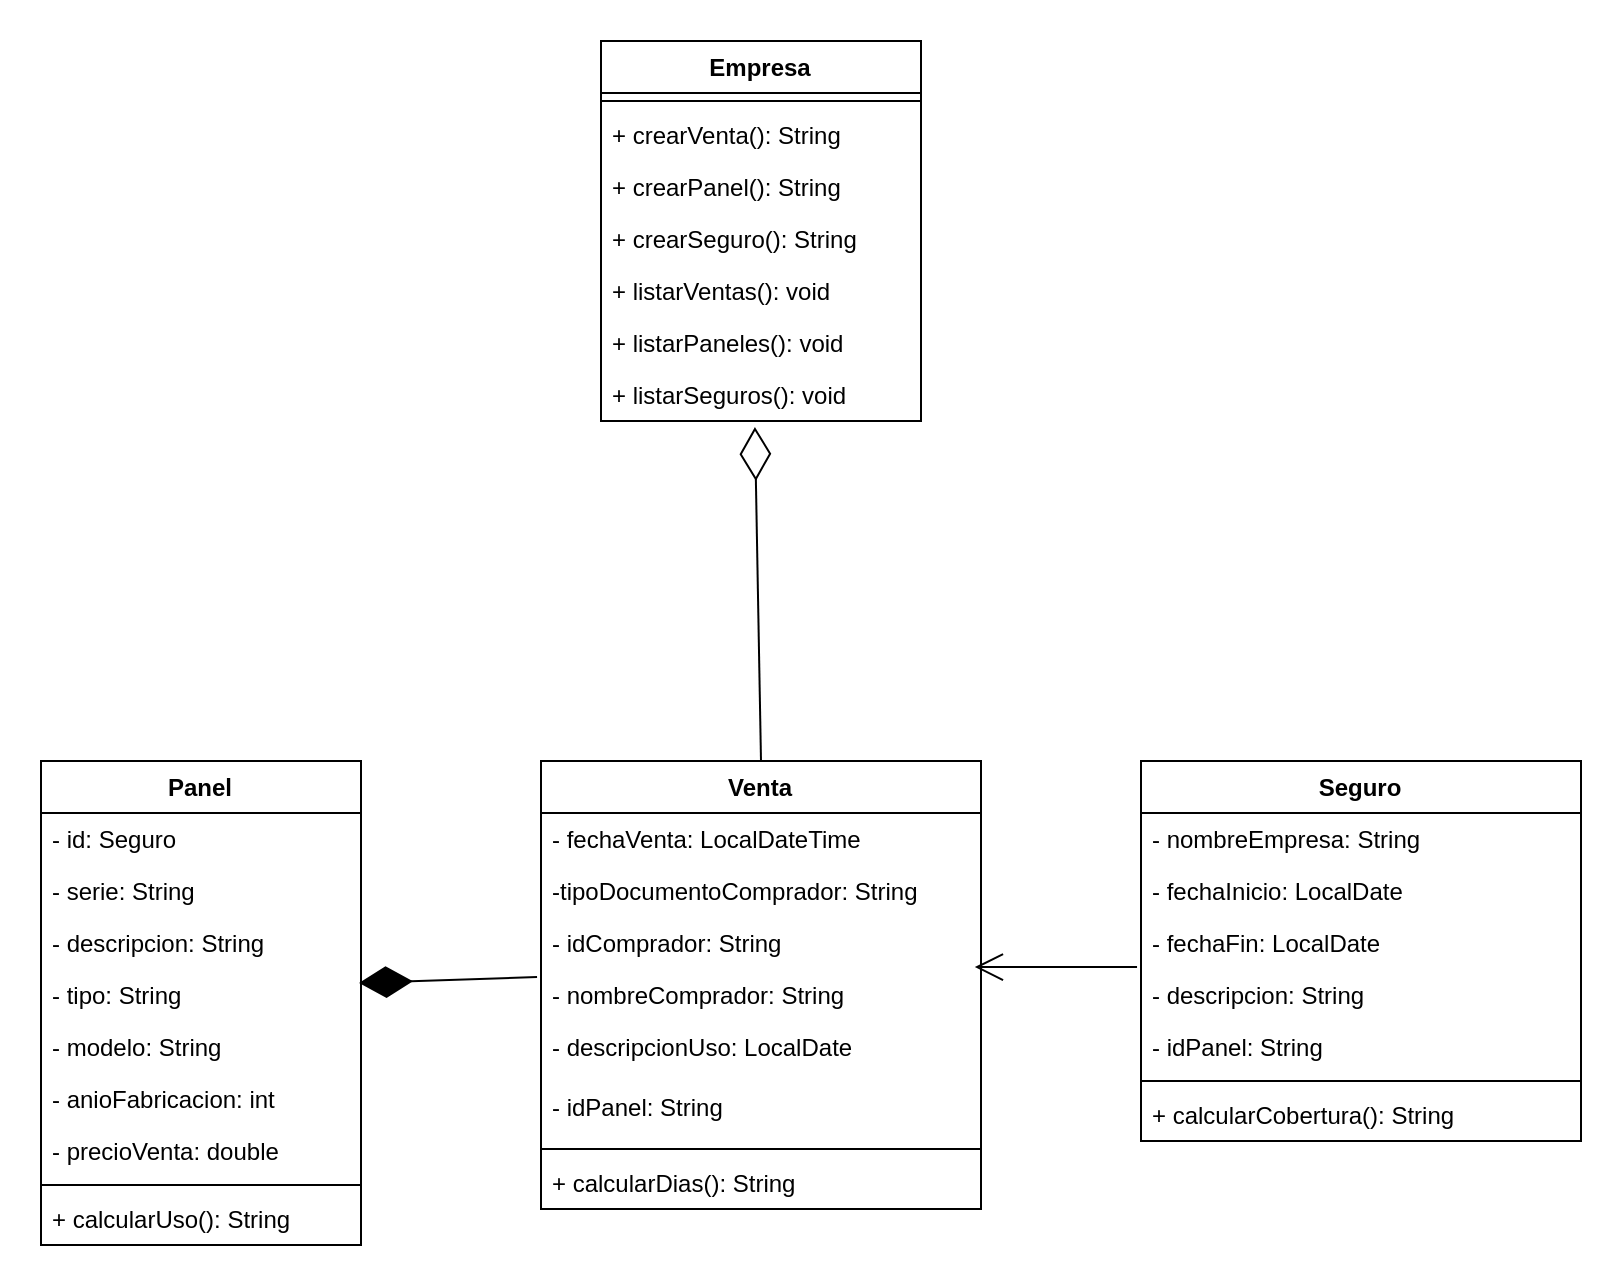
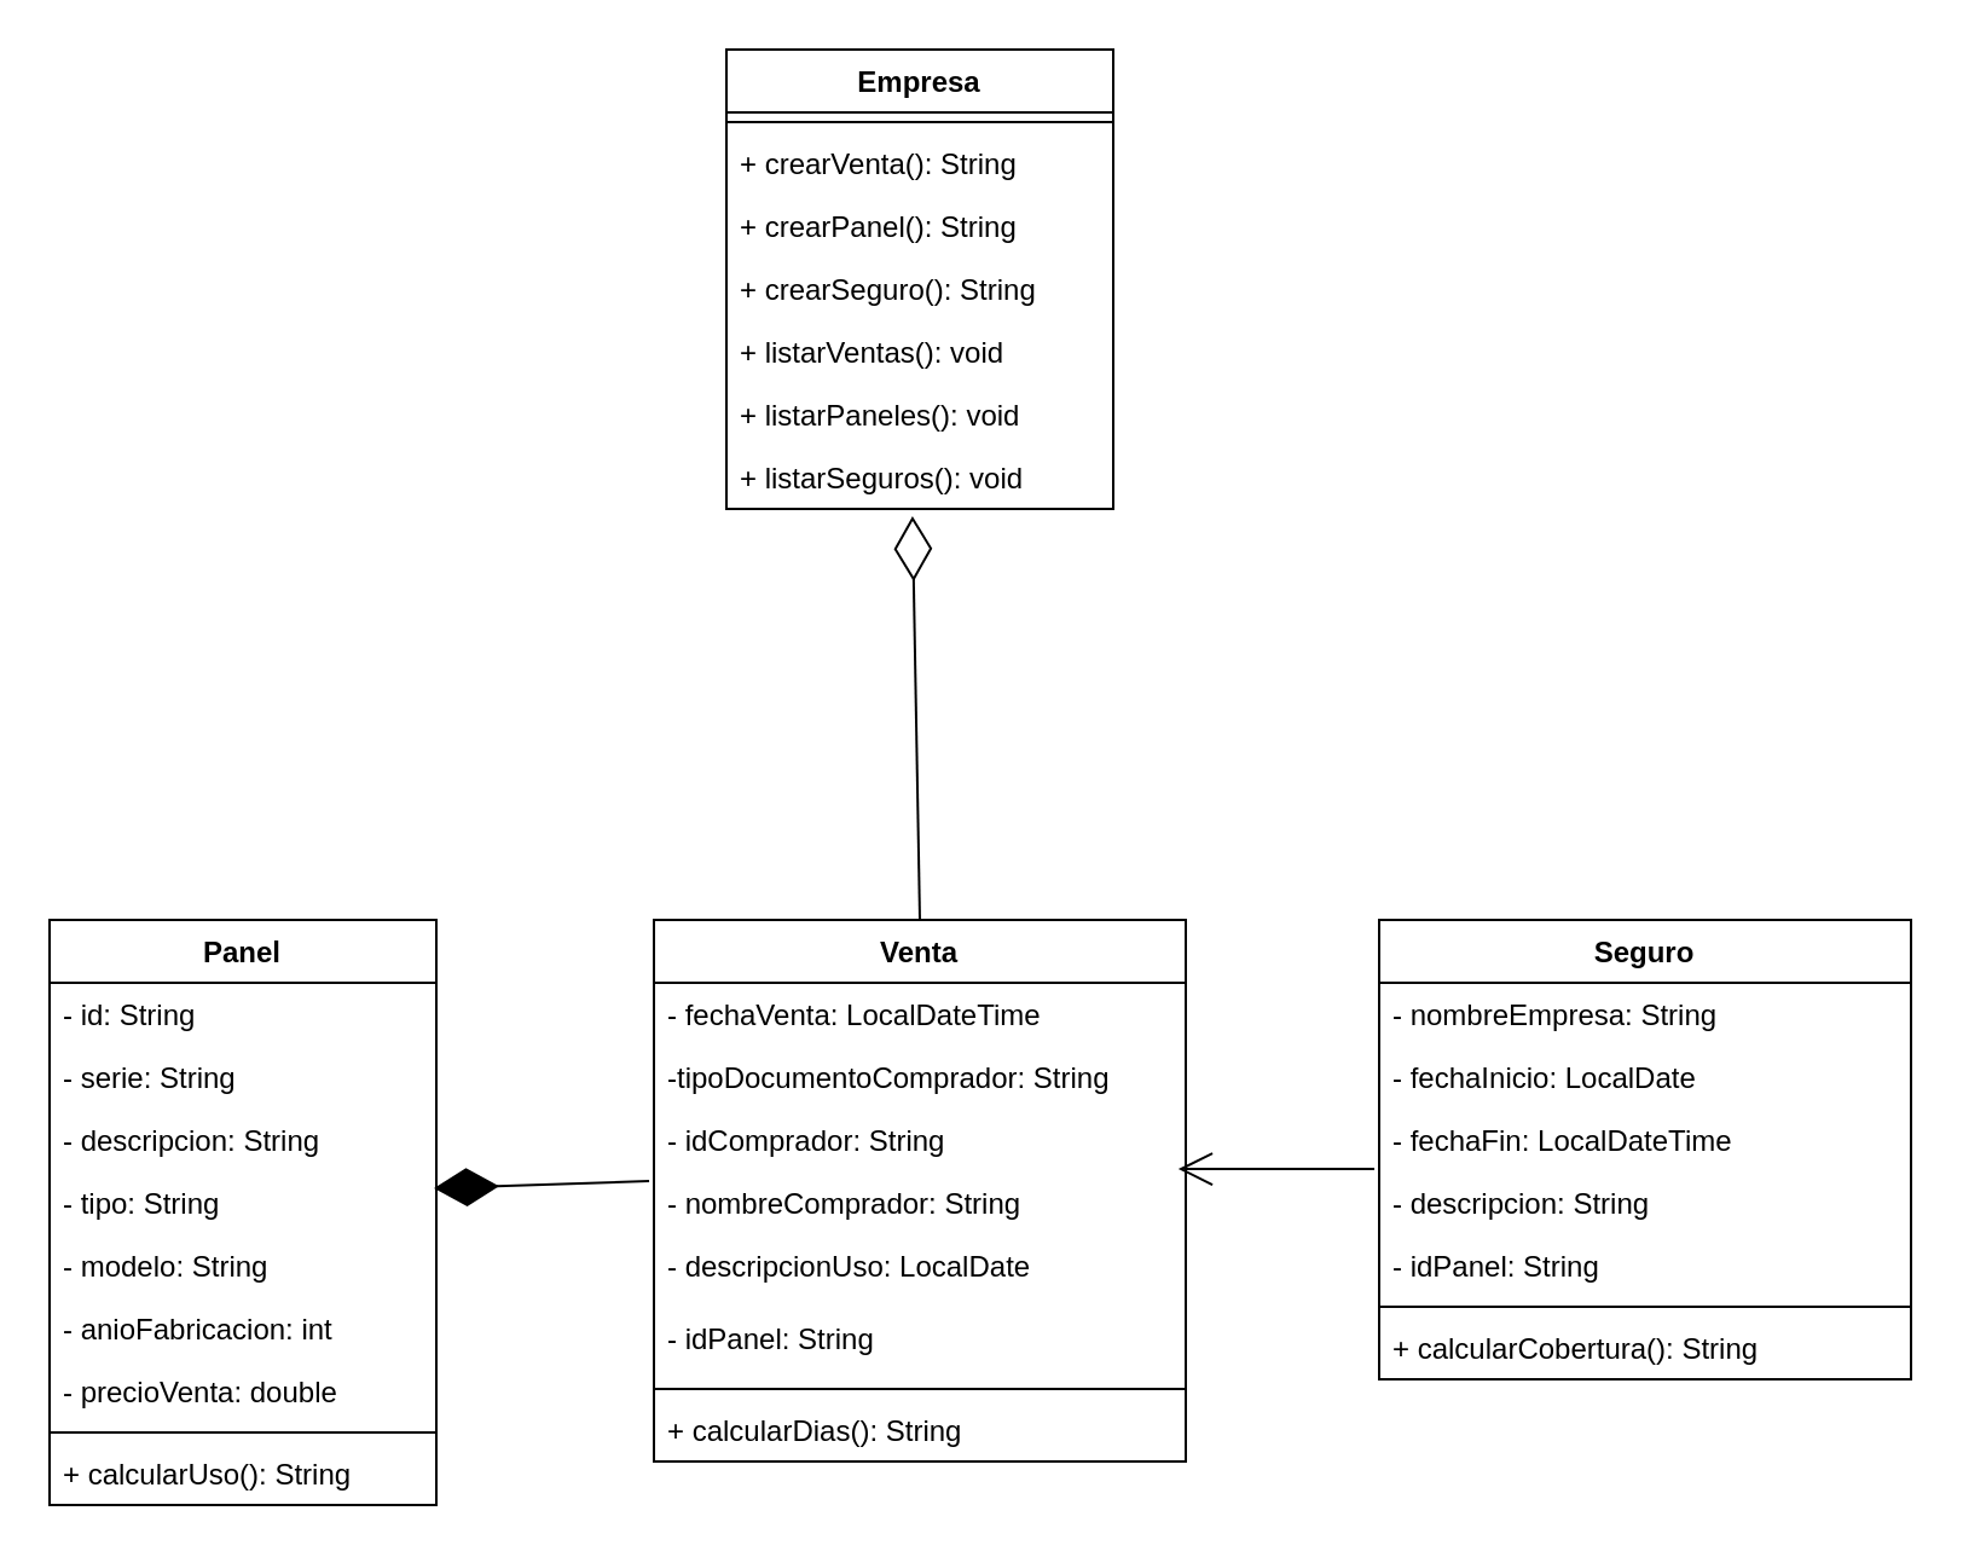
- <mxCell id="3" value="- id: Seguro" style="text;strokeColor=none;fillColor=none;align=left;verticalAlign=top;spacingLeft=4;spacingRight=4;overflow=hidden;rotatable=0;points=[[0,0.5],[1,0.5]];portConstraint=eastwest;" parent="2" vertex="1"><mxGeometry y="26" width="160" height="26" as="geometry" /></mxCell>
+ <mxCell id="3" value="- id: String" style="text;strokeColor=none;fillColor=none;align=left;verticalAlign=top;spacingLeft=4;spacingRight=4;overflow=hidden;rotatable=0;points=[[0,0.5],[1,0.5]];portConstraint=eastwest;" parent="2" vertex="1"><mxGeometry y="26" width="160" height="26" as="geometry" /></mxCell>
- <mxCell id="24" value="- fechaFin: LocalDate" style="text;strokeColor=none;fillColor=none;align=left;verticalAlign=top;spacingLeft=4;spacingRight=4;overflow=hidden;rotatable=0;points=[[0,0.5],[1,0.5]];portConstraint=eastwest;" parent="21" vertex="1"><mxGeometry y="78" width="220" height="26" as="geometry" /></mxCell>
+ <mxCell id="24" value="- fechaFin: LocalDateTime" style="text;strokeColor=none;fillColor=none;align=left;verticalAlign=top;spacingLeft=4;spacingRight=4;overflow=hidden;rotatable=0;points=[[0,0.5],[1,0.5]];portConstraint=eastwest;" parent="21" vertex="1"><mxGeometry y="78" width="220" height="26" as="geometry" /></mxCell>
